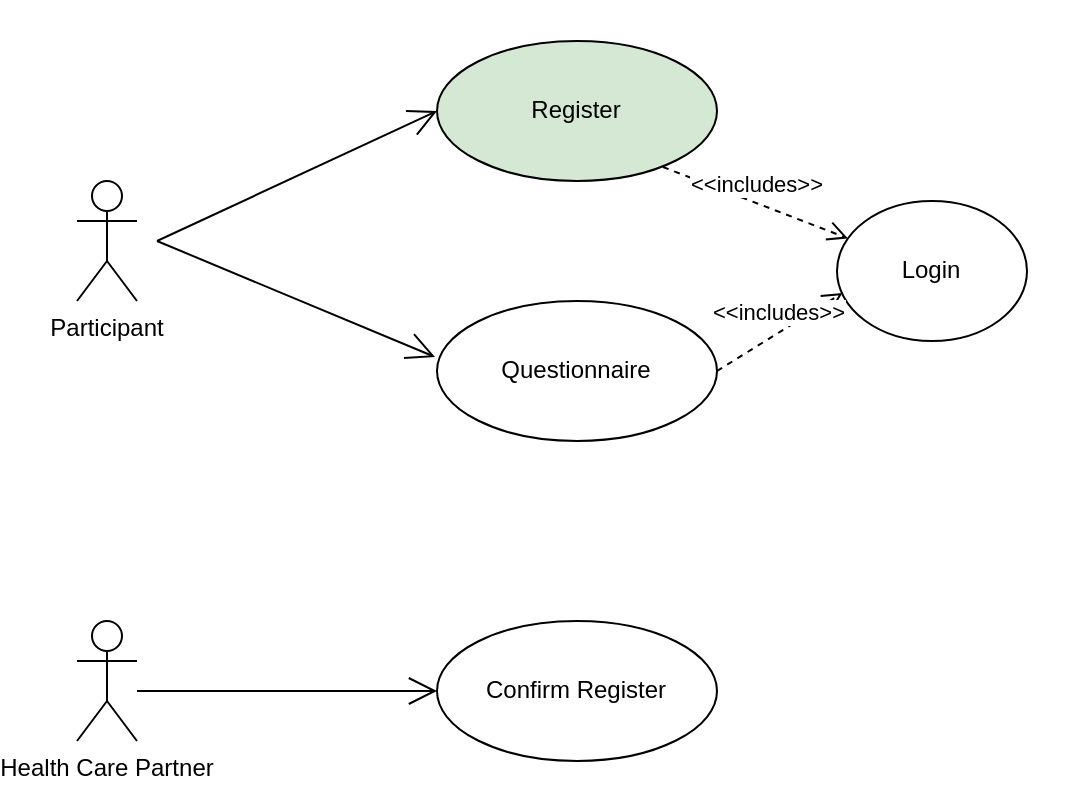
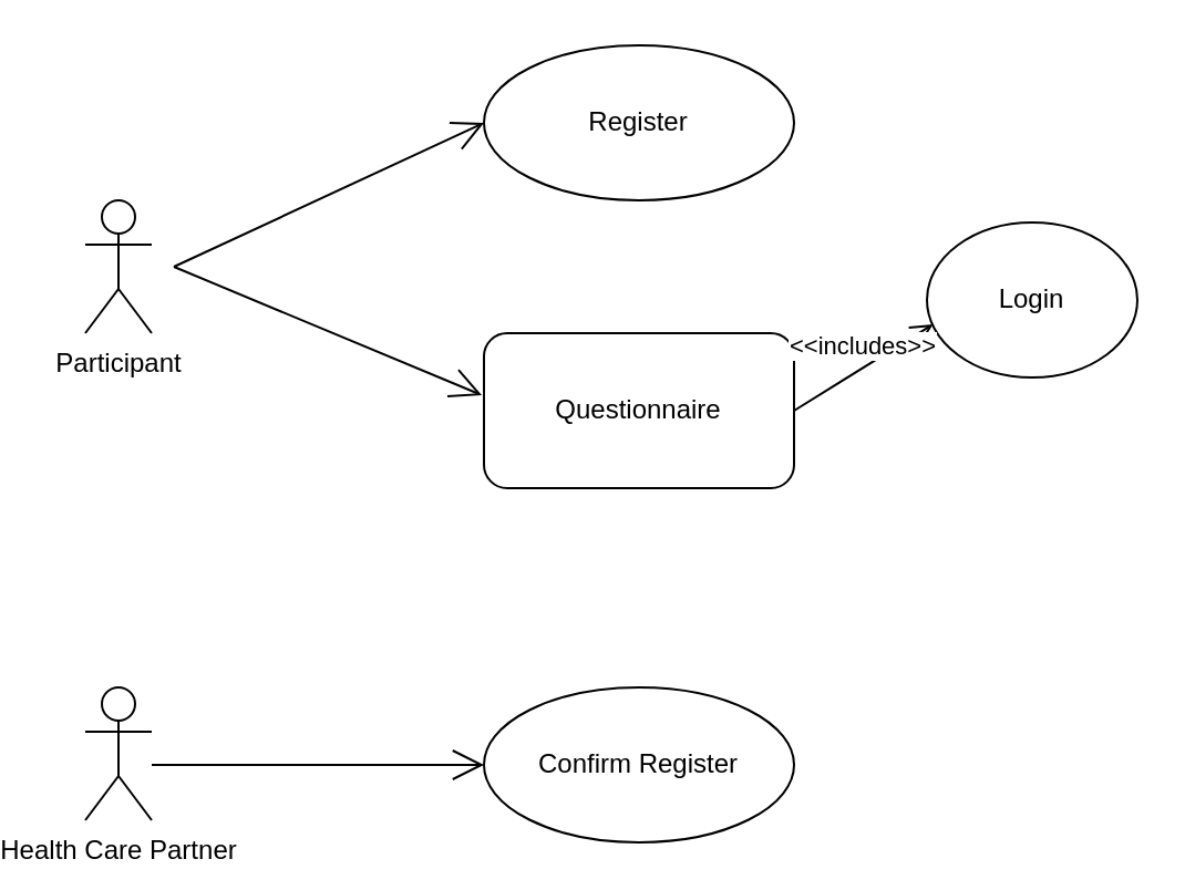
- <mxCell id="2" value="Register" style="ellipse;whiteSpace=wrap;html=1;fillColor=#d5e8d4;" vertex="1" parent="1"><mxGeometry x="200" y="20" width="140" height="70" as="geometry" /></mxCell>
+ <mxCell id="2" value="Register" style="ellipse;whiteSpace=wrap;html=1;" vertex="1" parent="1"><mxGeometry x="200" y="20" width="140" height="70" as="geometry" /></mxCell>
- <mxCell id="6" value="&amp;lt;&amp;lt;includes&amp;gt;&amp;gt;" style="html=1;verticalAlign=bottom;endArrow=open;dashed=1;endSize=8;exitX=0.807;exitY=0.9;exitDx=0;exitDy=0;exitPerimeter=0;" edge="1" parent="1" source="2" target="5"><mxGeometry relative="1" as="geometry"><mxPoint x="90" y="240" as="sourcePoint" /><mxPoint x="10" y="240" as="targetPoint" /></mxGeometry></mxCell>
- <mxCell id="9" value="&amp;lt;&amp;lt;includes&amp;gt;&amp;gt;" style="html=1;verticalAlign=bottom;endArrow=open;dashed=1;endSize=8;exitX=1;exitY=0.5;exitDx=0;exitDy=0;entryX=0.029;entryY=0.657;entryDx=0;entryDy=0;entryPerimeter=0;" edge="1" parent="1" source="8" target="5"><mxGeometry relative="1" as="geometry"><mxPoint x="280" y="100" as="sourcePoint" /><mxPoint x="409.42" y="137.464" as="targetPoint" /></mxGeometry></mxCell>
+ <mxCell id="9" value="&amp;lt;&amp;lt;includes&amp;gt;&amp;gt;" style="html=1;verticalAlign=bottom;endArrow=open;dashed=0;endSize=8;exitX=1;exitY=0.5;exitDx=0;exitDy=0;entryX=0.029;entryY=0.657;entryDx=0;entryDy=0;entryPerimeter=0;" edge="1" parent="1" source="8" target="5"><mxGeometry relative="1" as="geometry"><mxPoint x="280" y="100" as="sourcePoint" /><mxPoint x="409.42" y="137.464" as="targetPoint" /></mxGeometry></mxCell>
- <mxCell id="8" value="Questionnaire" style="ellipse;whiteSpace=wrap;html=1;" vertex="1" parent="1"><mxGeometry x="200" y="150" width="140" height="70" as="geometry" /></mxCell>
+ <mxCell id="8" value="Questionnaire" style="whiteSpace=wrap;html=1;rounded=1;" vertex="1" parent="1"><mxGeometry x="200" y="150" width="140" height="70" as="geometry" /></mxCell>
